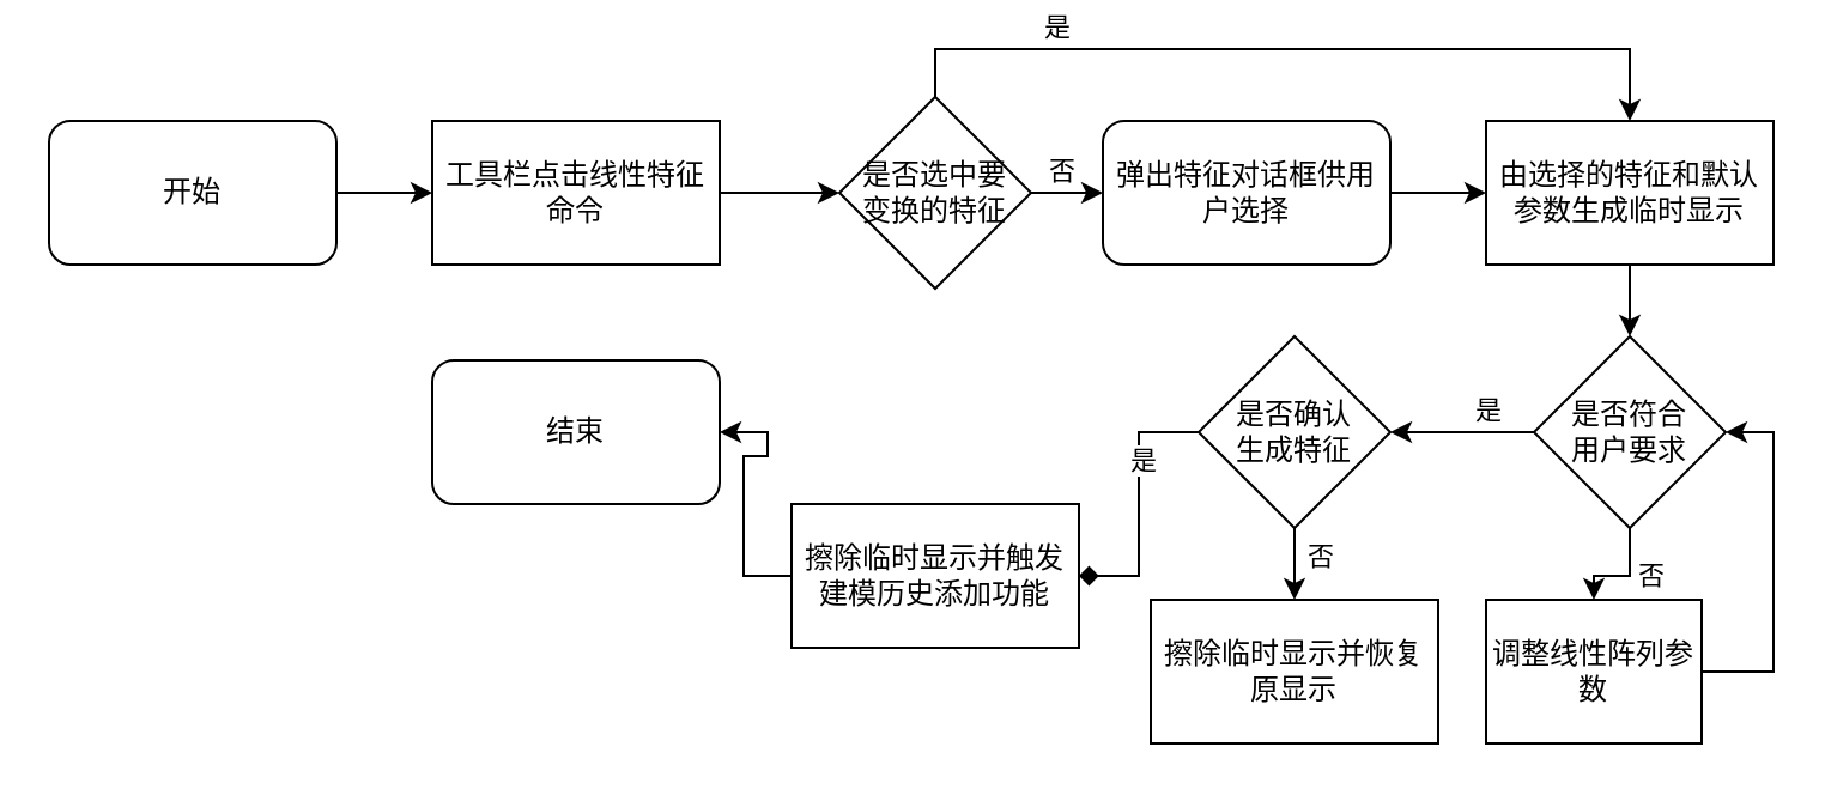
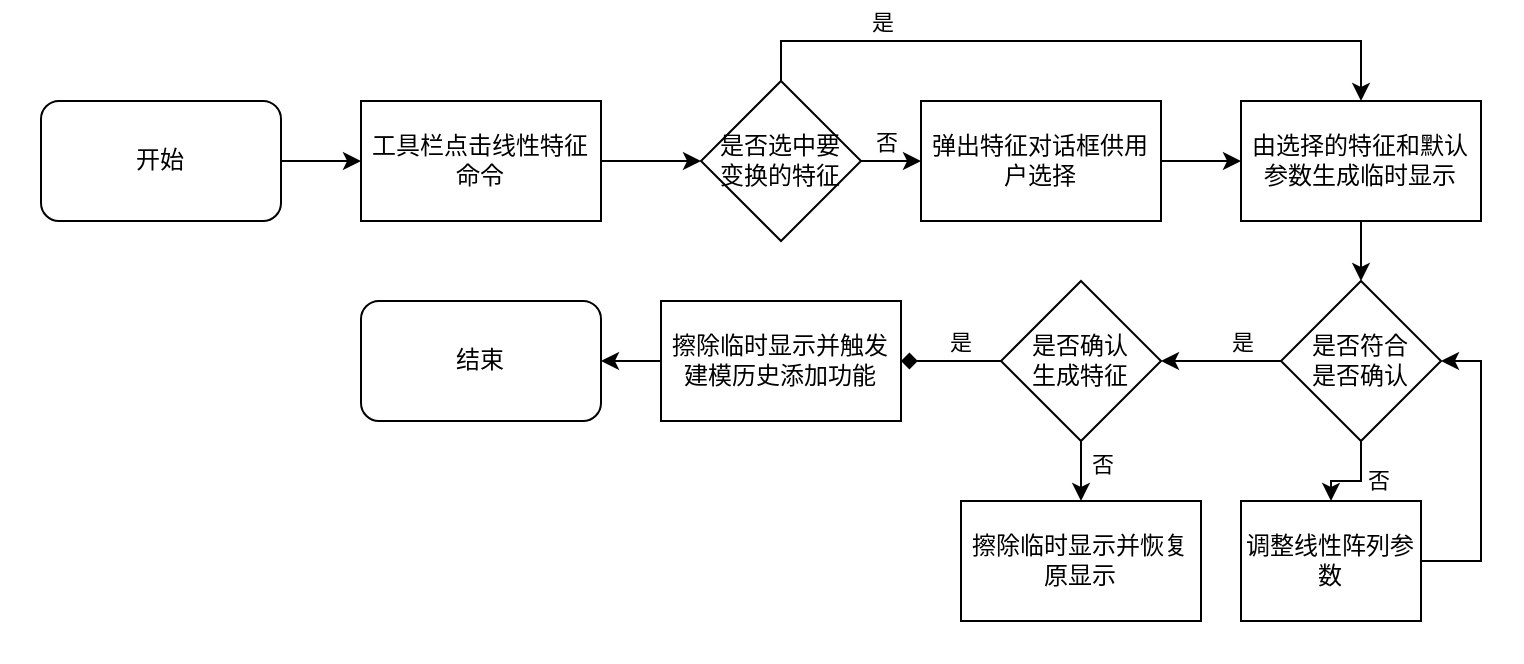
- <mxCell id="12" value="弹出特征对话框供用户选择" style="whiteSpace=wrap;html=1;rounded=1;" vertex="1" parent="1"><mxGeometry x="460" y="50" width="120" height="60" as="geometry" /></mxCell>
+ <mxCell id="12" value="弹出特征对话框供用户选择" style="rounded=0;whiteSpace=wrap;html=1;" vertex="1" parent="1"><mxGeometry x="460" y="50" width="120" height="60" as="geometry" /></mxCell>
- <mxCell id="19" value="是否符合&lt;br style=&quot;border-color: var(--border-color);&quot;&gt;用户要求" style="rhombus;whiteSpace=wrap;html=1;" vertex="1" parent="1"><mxGeometry x="640" y="140" width="80" height="80" as="geometry" /></mxCell>
+ <mxCell id="19" value="是否符合&lt;br style=&quot;border-color: var(--border-color);&quot;&gt;是否确认" style="rhombus;whiteSpace=wrap;html=1;" vertex="1" parent="1"><mxGeometry x="640" y="140" width="80" height="80" as="geometry" /></mxCell>
- <mxCell id="28" value="擦除临时显示并触发建模历史添加功能" style="rounded=0;whiteSpace=wrap;html=1;" vertex="1" parent="1"><mxGeometry x="330" y="210" width="120" height="60" as="geometry" /></mxCell>
+ <mxCell id="28" value="擦除临时显示并触发建模历史添加功能" style="rounded=0;whiteSpace=wrap;html=1;" vertex="1" parent="1"><mxGeometry x="330" y="150" width="120" height="60" as="geometry" /></mxCell>
